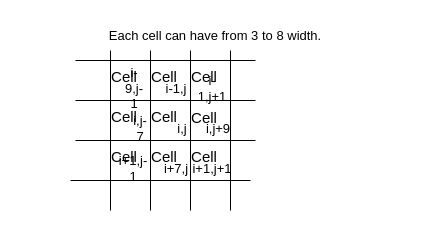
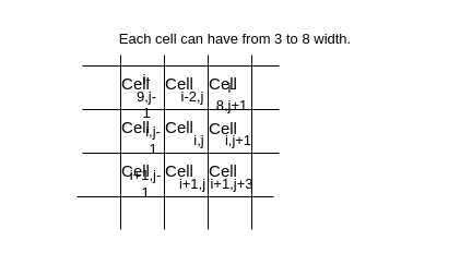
- <mxCell id="25" value="&lt;div&gt;i-1,j&lt;/div&gt;" style="text;html=1;strokeColor=none;fillColor=none;align=center;verticalAlign=middle;whiteSpace=wrap;rounded=0;fontSize=13;" vertex="1" parent="1"><mxGeometry x="160" y="77" width="32" height="22" as="geometry" /></mxCell>
+ <mxCell id="25" value="&lt;div&gt;i-2,j&lt;/div&gt;" style="text;html=1;strokeColor=none;fillColor=none;align=center;verticalAlign=middle;whiteSpace=wrap;rounded=0;fontSize=13;" vertex="1" parent="1"><mxGeometry x="160" y="77" width="32" height="22" as="geometry" /></mxCell>
- <mxCell id="19" value="i-1,j+1" style="text;html=1;strokeColor=none;fillColor=none;align=center;verticalAlign=middle;whiteSpace=wrap;rounded=0;fontSize=13;" vertex="1" parent="1"><mxGeometry x="202" y="77" width="20" height="22" as="geometry" /></mxCell>
+ <mxCell id="19" value="i-8,j+1" style="text;html=1;strokeColor=none;fillColor=none;align=center;verticalAlign=middle;whiteSpace=wrap;rounded=0;fontSize=13;" vertex="1" parent="1"><mxGeometry x="202" y="77" width="20" height="22" as="geometry" /></mxCell>
- <mxCell id="23" value="i,j-7" style="text;html=1;strokeColor=none;fillColor=none;align=center;verticalAlign=middle;whiteSpace=wrap;rounded=0;fontSize=13;" vertex="1" parent="1"><mxGeometry x="130" y="117" width="20" height="22" as="geometry" /></mxCell>
+ <mxCell id="23" value="i,j-1" style="text;html=1;strokeColor=none;fillColor=none;align=center;verticalAlign=middle;whiteSpace=wrap;rounded=0;fontSize=13;" vertex="1" parent="1"><mxGeometry x="130" y="117" width="20" height="22" as="geometry" /></mxCell>
- <mxCell id="13" value="i,j+9" style="text;html=1;strokeColor=none;fillColor=none;align=center;verticalAlign=middle;whiteSpace=wrap;rounded=0;fontSize=13;" vertex="1" parent="1"><mxGeometry x="208" y="117" width="20" height="22" as="geometry" /></mxCell>
+ <mxCell id="13" value="i,j+1" style="text;html=1;strokeColor=none;fillColor=none;align=center;verticalAlign=middle;whiteSpace=wrap;rounded=0;fontSize=13;" vertex="1" parent="1"><mxGeometry x="208" y="117" width="20" height="22" as="geometry" /></mxCell>
- <mxCell id="15" value="i+7,j" style="text;html=1;strokeColor=none;fillColor=none;align=center;verticalAlign=middle;whiteSpace=wrap;rounded=0;fontSize=13;" vertex="1" parent="1"><mxGeometry x="166" y="157" width="20" height="22" as="geometry" /></mxCell>
+ <mxCell id="15" value="i+1,j" style="text;html=1;strokeColor=none;fillColor=none;align=center;verticalAlign=middle;whiteSpace=wrap;rounded=0;fontSize=13;" vertex="1" parent="1"><mxGeometry x="166" y="157" width="20" height="22" as="geometry" /></mxCell>
- <mxCell id="17" value="i+1,j+1" style="text;html=1;strokeColor=none;fillColor=none;align=center;verticalAlign=middle;whiteSpace=wrap;rounded=0;fontSize=13;" vertex="1" parent="1"><mxGeometry x="202" y="157" width="20" height="22" as="geometry" /></mxCell>
+ <mxCell id="17" value="i+1,j+3" style="text;html=1;strokeColor=none;fillColor=none;align=center;verticalAlign=middle;whiteSpace=wrap;rounded=0;fontSize=13;" vertex="1" parent="1"><mxGeometry x="202" y="157" width="20" height="22" as="geometry" /></mxCell>
